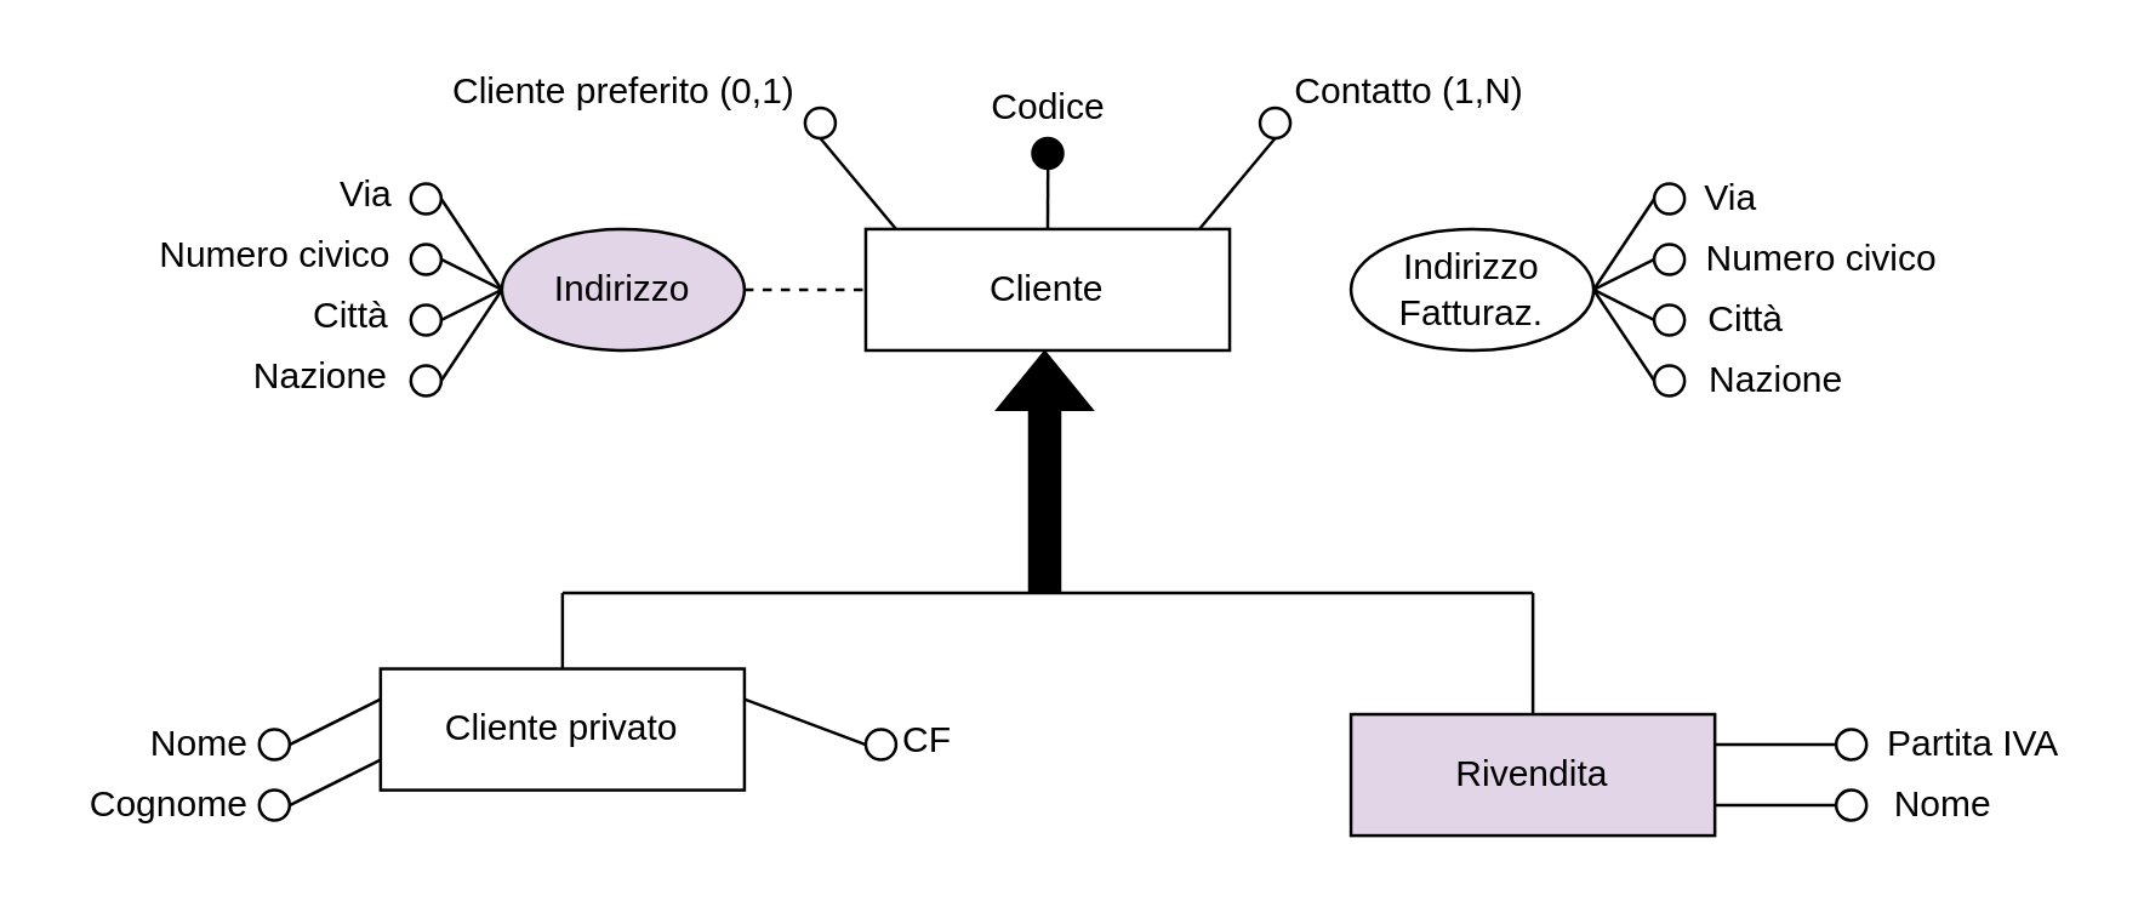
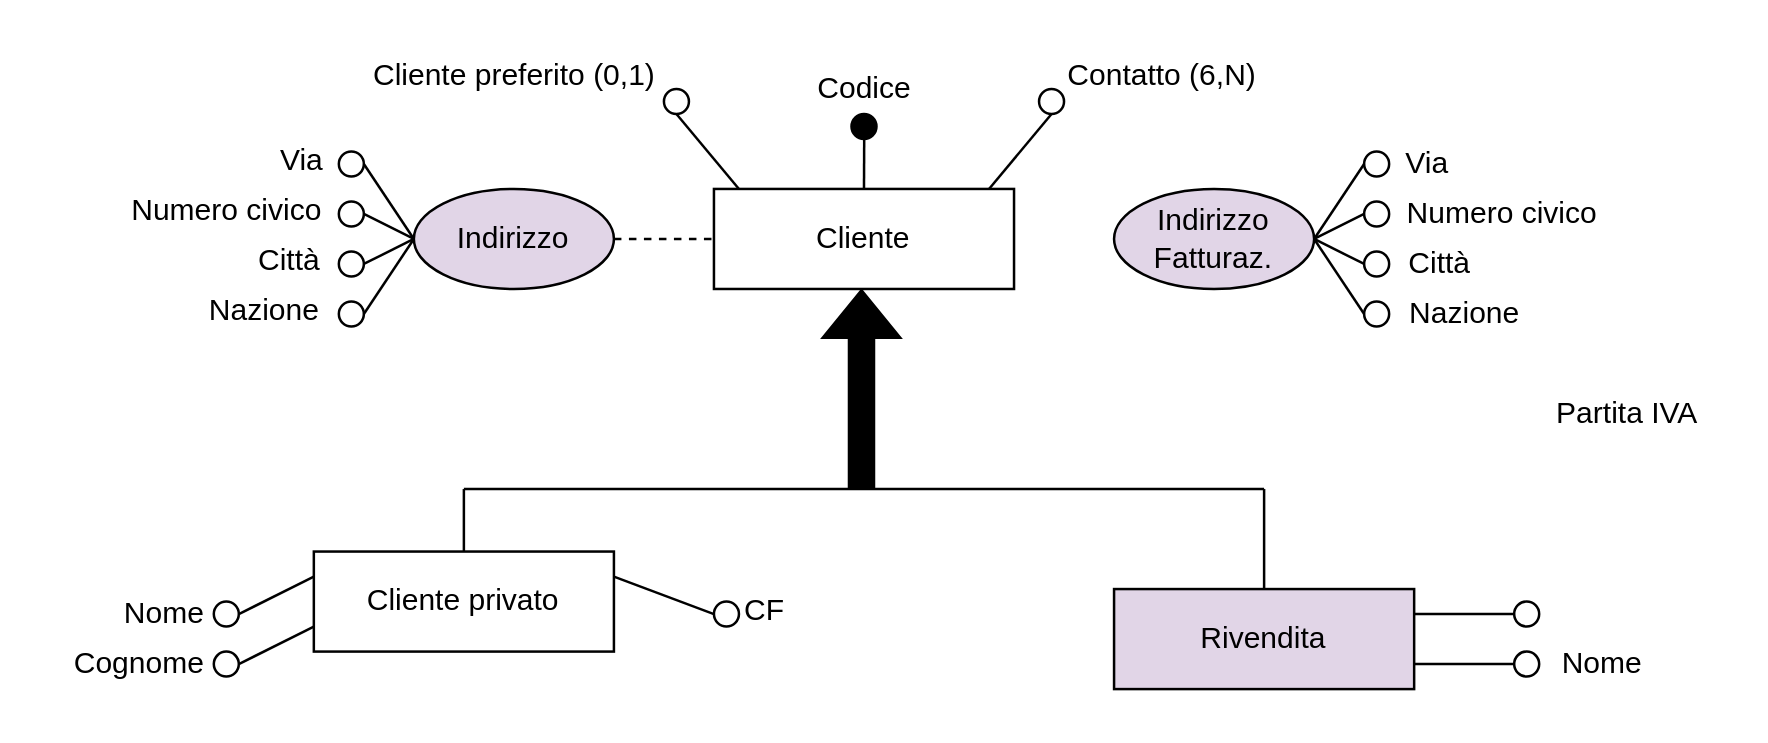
- <mxCell id="8" value="Contatto (1,N)" style="text;html=1;align=center;verticalAlign=middle;resizable=0;points=[];autosize=1;strokeColor=none;fillColor=none;" vertex="1" parent="1"><mxGeometry x="419" y="20" width="90" height="20" as="geometry" /></mxCell>
+ <mxCell id="8" value="Contatto (6,N)" style="text;html=1;align=center;verticalAlign=middle;resizable=0;points=[];autosize=1;strokeColor=none;fillColor=none;" vertex="1" parent="1"><mxGeometry x="419" y="20" width="90" height="20" as="geometry" /></mxCell>
- <mxCell id="11" value="Indirizzo&lt;br&gt;Fatturaz." style="ellipse;whiteSpace=wrap;html=1;" vertex="1" parent="1"><mxGeometry x="445" y="75" width="80" height="40" as="geometry" /></mxCell>
+ <mxCell id="11" value="Indirizzo&lt;br&gt;Fatturaz." style="ellipse;whiteSpace=wrap;html=1;fillColor=#e1d5e7;" vertex="1" parent="1"><mxGeometry x="445" y="75" width="80" height="40" as="geometry" /></mxCell>
- <mxCell id="56" value="Partita IVA" style="text;html=1;align=center;verticalAlign=middle;resizable=0;points=[];autosize=1;strokeColor=none;fillColor=none;" vertex="1" parent="1"><mxGeometry x="615" y="235" width="70" height="20" as="geometry" /></mxCell>
+ <mxCell id="56" value="Partita IVA" style="text;html=1;align=center;verticalAlign=middle;resizable=0;points=[];autosize=1;strokeColor=none;fillColor=none;" vertex="1" parent="1"><mxGeometry x="615" y="155" width="70" height="20" as="geometry" /></mxCell>
